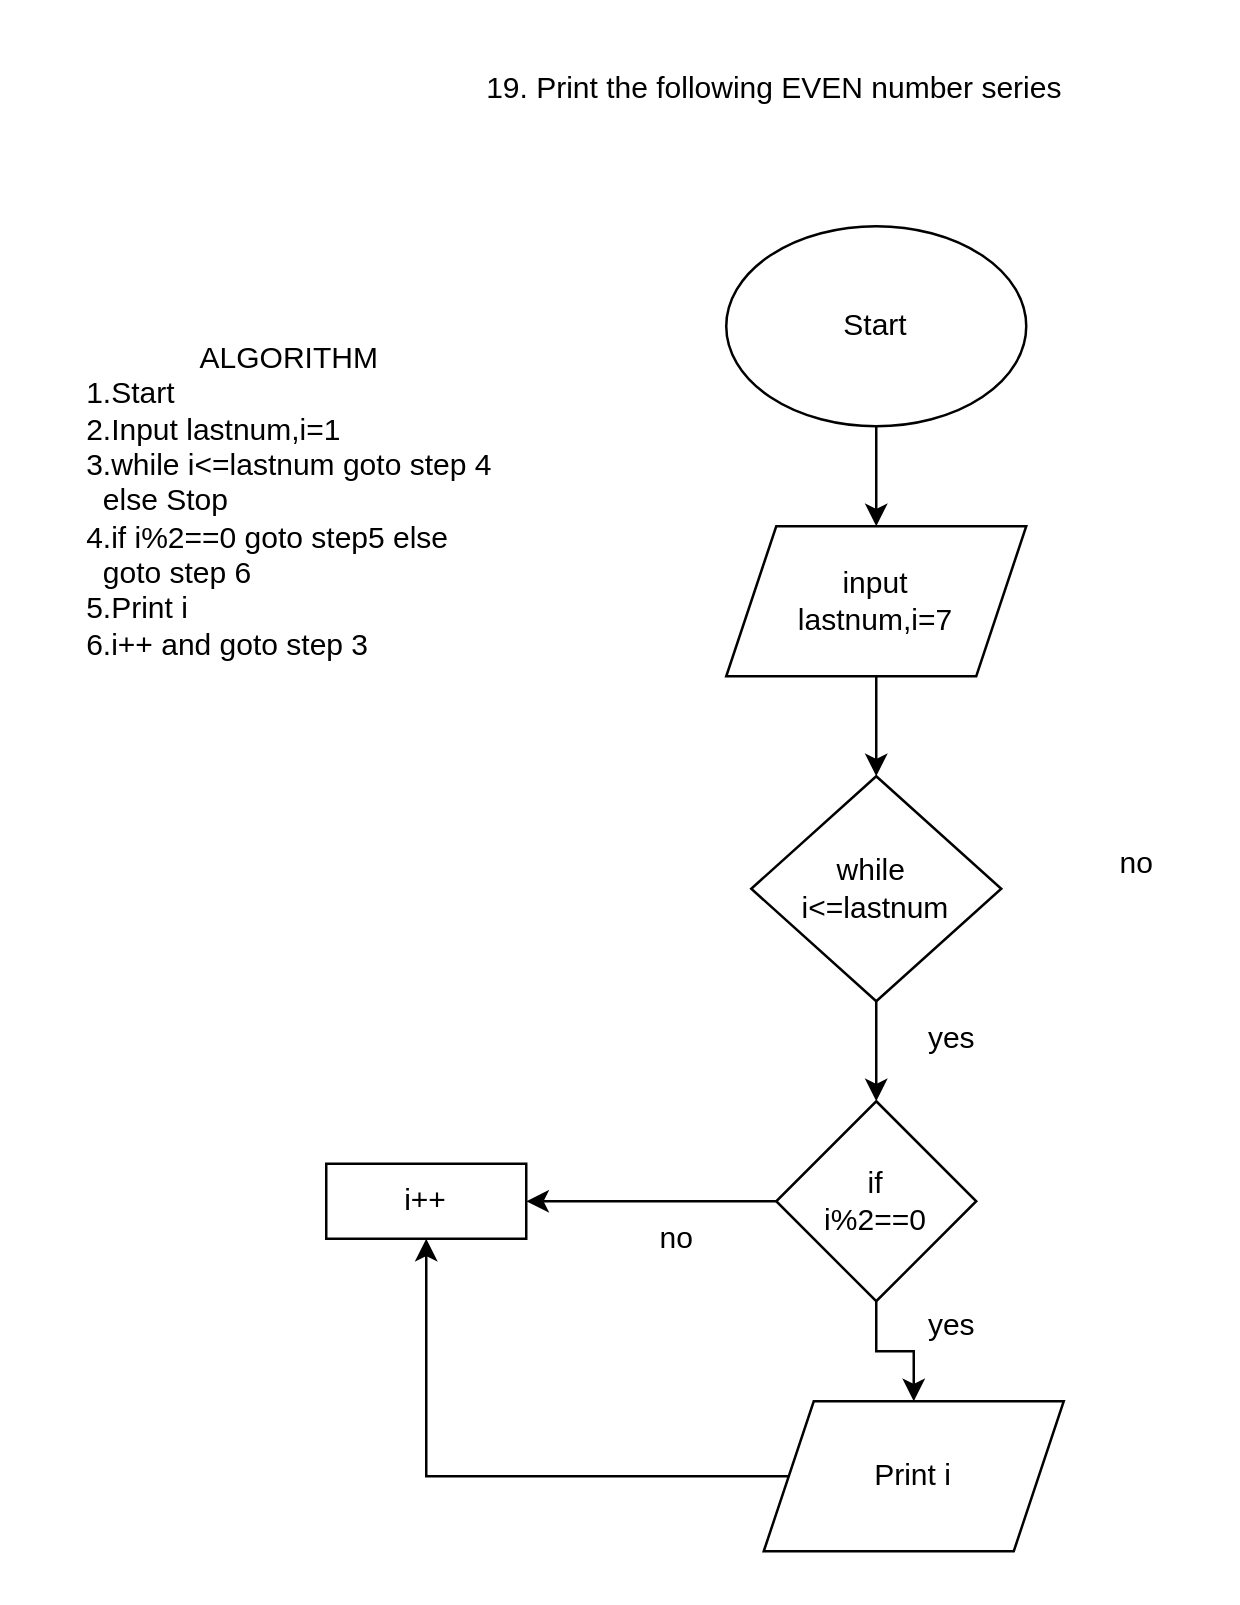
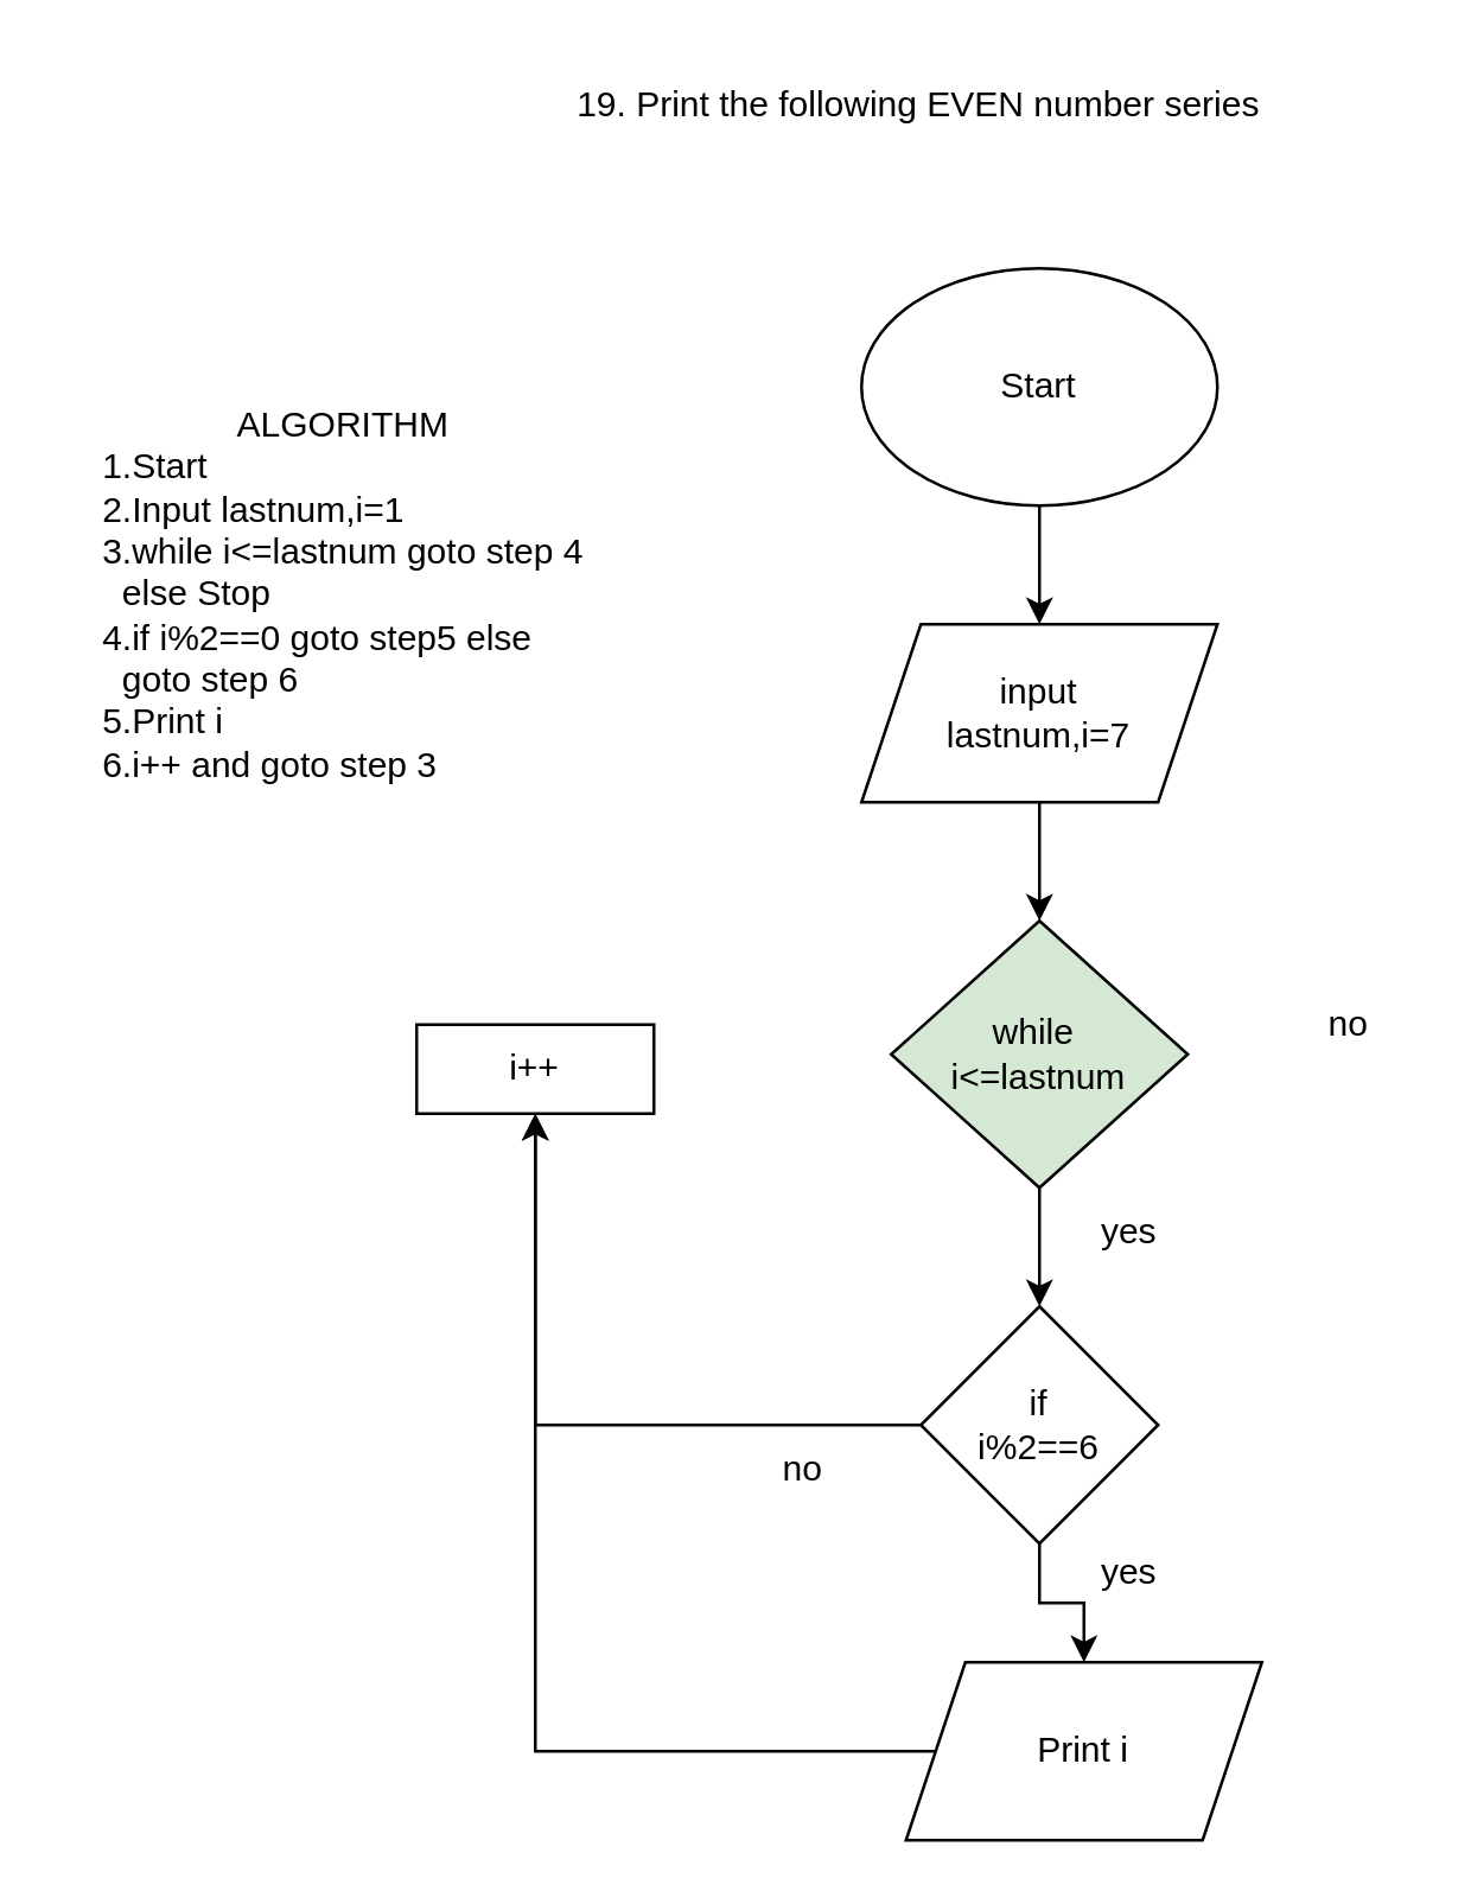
- <mxCell id="7" value="while&amp;nbsp;&lt;br&gt;i&amp;lt;=lastnum" style="rhombus;whiteSpace=wrap;html=1;" parent="1" vertex="1"><mxGeometry x="300" y="310" width="100" height="90" as="geometry" /></mxCell>
+ <mxCell id="7" value="while&amp;nbsp;&lt;br&gt;i&amp;lt;=lastnum" style="rhombus;whiteSpace=wrap;html=1;fillColor=#d5e8d4;" parent="1" vertex="1"><mxGeometry x="300" y="310" width="100" height="90" as="geometry" /></mxCell>
- <mxCell id="13" value="i++" style="whiteSpace=wrap;html=1;" parent="1" vertex="1"><mxGeometry x="130" y="465" width="80" height="30" as="geometry" /></mxCell>
+ <mxCell id="13" value="i++" style="whiteSpace=wrap;html=1;" parent="1" vertex="1"><mxGeometry x="140" y="345" width="80" height="30" as="geometry" /></mxCell>
- <mxCell id="10" value="if&lt;br&gt;i%2==0" style="rhombus;whiteSpace=wrap;html=1;" parent="1" vertex="1"><mxGeometry x="310" y="440" width="80" height="80" as="geometry" /></mxCell>
+ <mxCell id="10" value="if&lt;br&gt;i%2==6" style="rhombus;whiteSpace=wrap;html=1;" parent="1" vertex="1"><mxGeometry x="310" y="440" width="80" height="80" as="geometry" /></mxCell>
